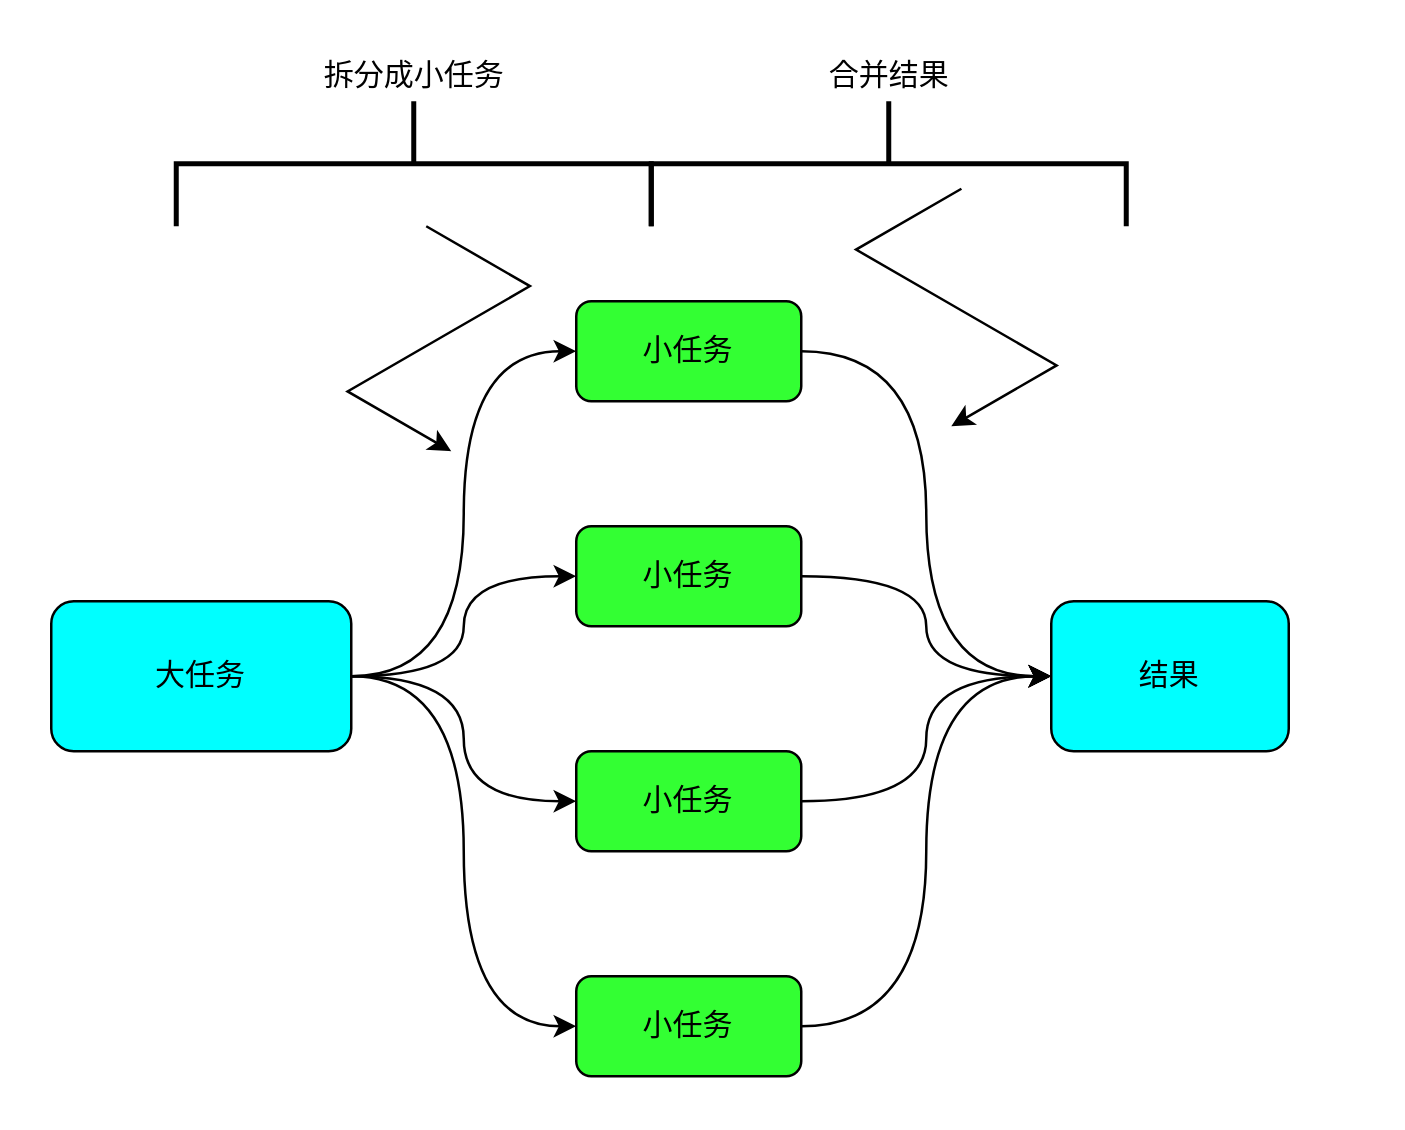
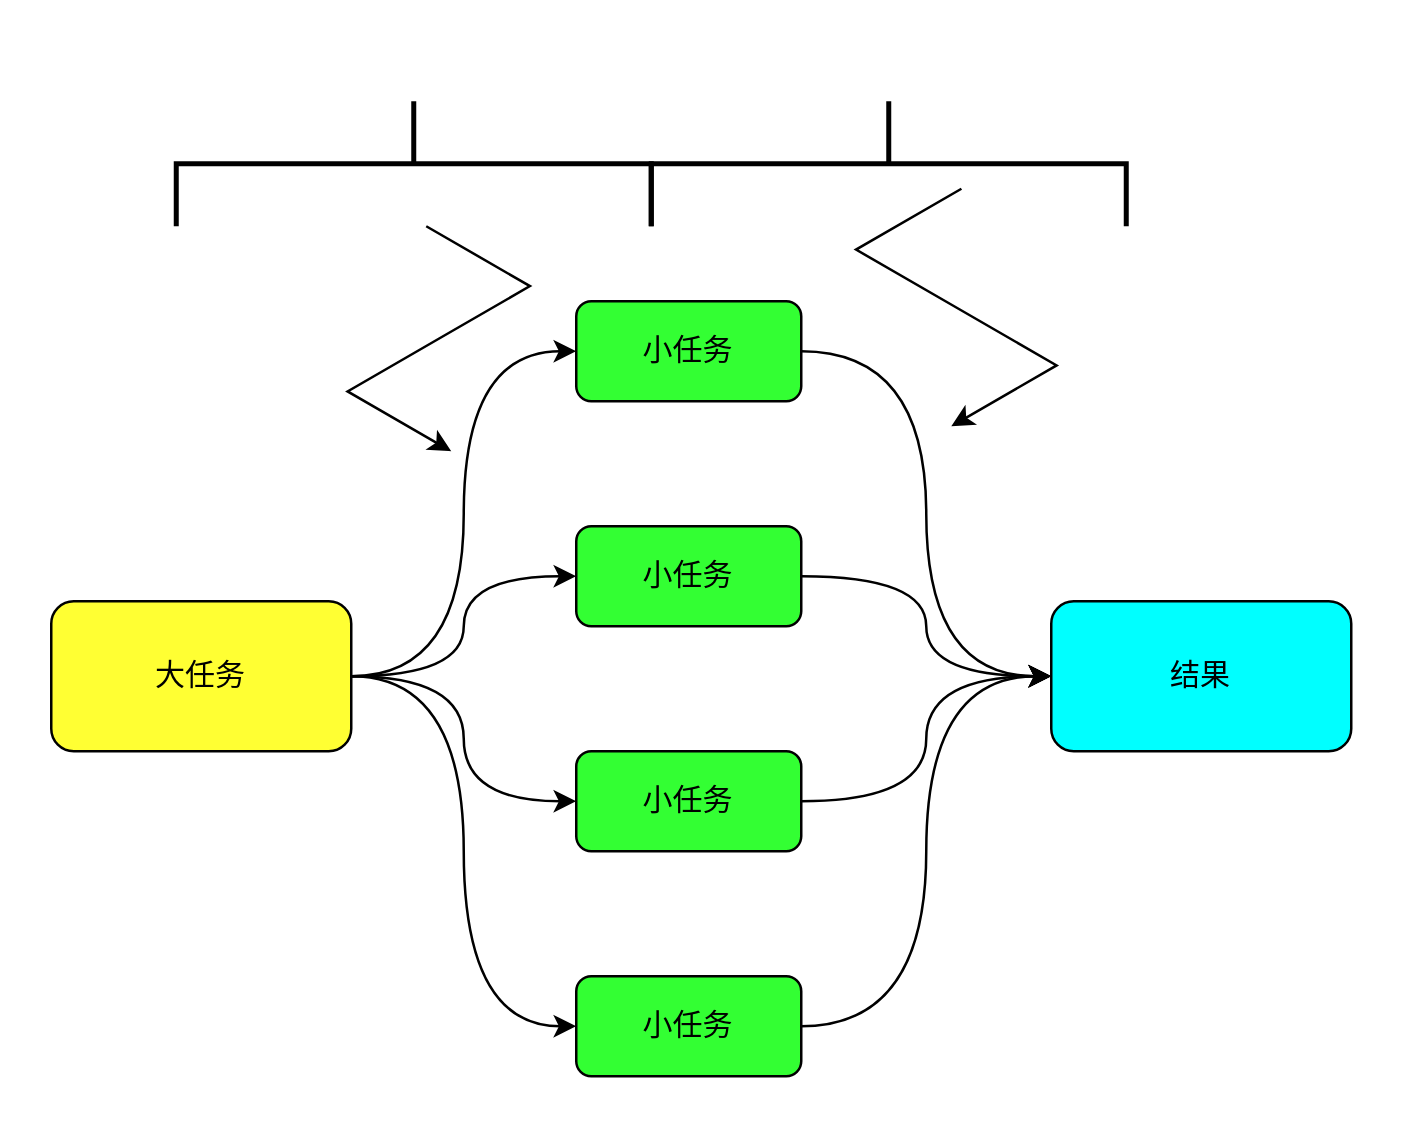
- <mxCell id="18" value="拆分成小任务" style="text;html=1;align=center;verticalAlign=middle;resizable=0;points=[];autosize=1;" vertex="1" parent="1"><mxGeometry x="120" y="20" width="90" height="20" as="geometry" /></mxCell>
- <mxCell id="20" value="合并结果" style="text;html=1;align=center;verticalAlign=middle;resizable=0;points=[];autosize=1;" vertex="1" parent="1"><mxGeometry x="325" y="20" width="60" height="20" as="geometry" /></mxCell>
- <mxCell id="6" value="大任务" style="rounded=1;whiteSpace=wrap;html=1;fillColor=#00ffff;" vertex="1" parent="1"><mxGeometry x="20" y="240" width="120" height="60" as="geometry" /></mxCell>
+ <mxCell id="6" value="大任务" style="rounded=1;whiteSpace=wrap;html=1;fillColor=#FFFF33;" vertex="1" parent="1"><mxGeometry x="20" y="240" width="120" height="60" as="geometry" /></mxCell>
- <mxCell id="15" value="结果" style="rounded=1;whiteSpace=wrap;html=1;fillColor=#00FFFF;" vertex="1" parent="1"><mxGeometry x="420" y="240" width="95" height="60" as="geometry" /></mxCell>
+ <mxCell id="15" value="结果" style="rounded=1;whiteSpace=wrap;html=1;fillColor=#00FFFF;" vertex="1" parent="1"><mxGeometry x="420" y="240" width="120" height="60" as="geometry" /></mxCell>
